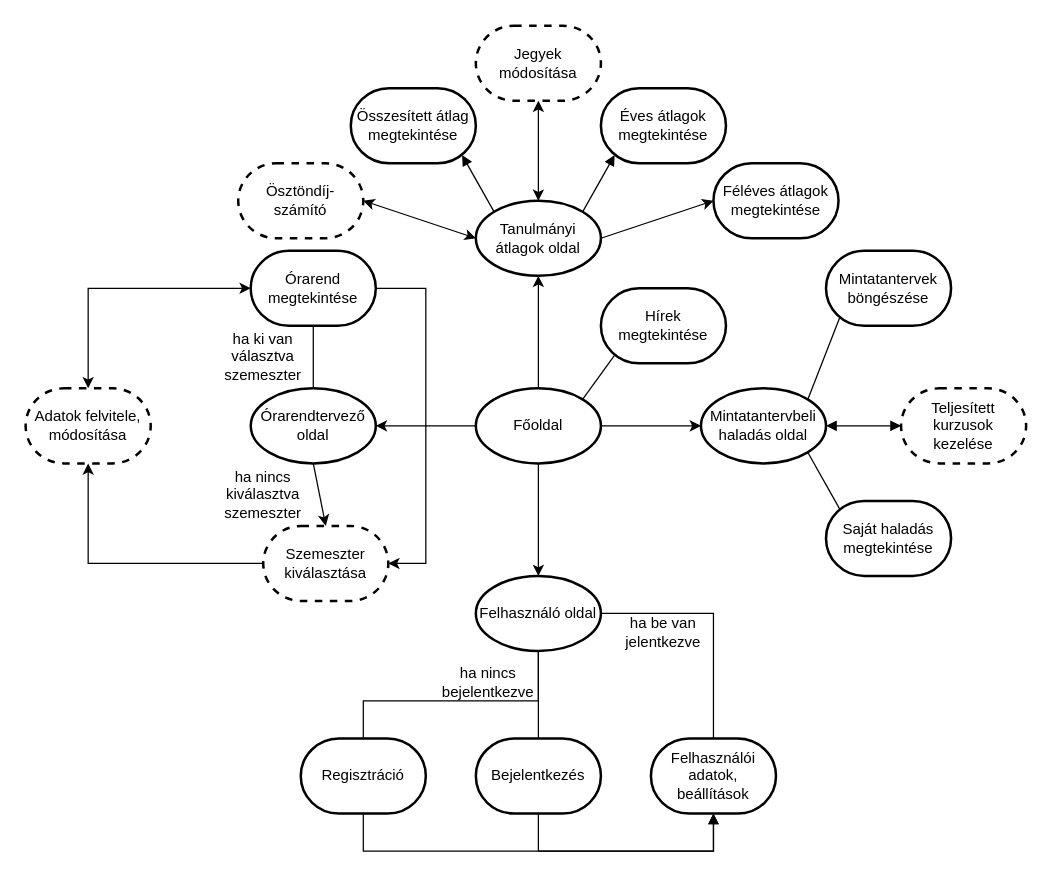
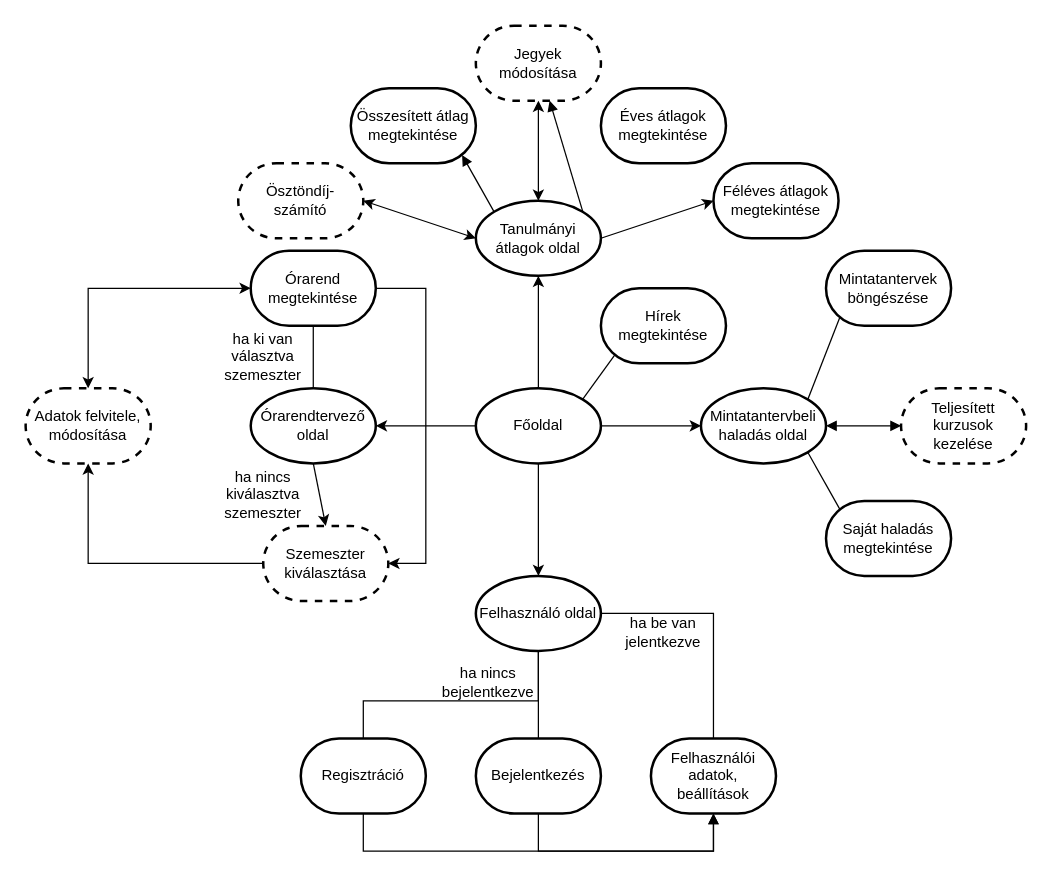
- <mxCell id="21" value="" style="endArrow=block;startArrow=none;html=1;rounded=0;entryX=0.11;entryY=0.89;entryDx=0;entryDy=0;entryPerimeter=0;exitX=0.855;exitY=0.145;exitDx=0;exitDy=0;exitPerimeter=0;startFill=0;endFill=1;" parent="1" source="46" target="16" edge="1"><mxGeometry width="50" height="50" relative="1" as="geometry"><mxPoint x="469" y="166.6" as="sourcePoint" /><mxPoint x="460" y="220" as="targetPoint" /></mxGeometry></mxCell>
+ <mxCell id="21" value="" style="endArrow=block;startArrow=none;html=1;rounded=0;exitX=0.855;exitY=0.145;exitDx=0;exitDy=0;exitPerimeter=0;startFill=0;endFill=1;" parent="1" source="46" target="28" edge="1"><mxGeometry width="50" height="50" relative="1" as="geometry"><mxPoint x="469" y="166.6" as="sourcePoint" /><mxPoint x="460" y="220" as="targetPoint" /></mxGeometry></mxCell>
